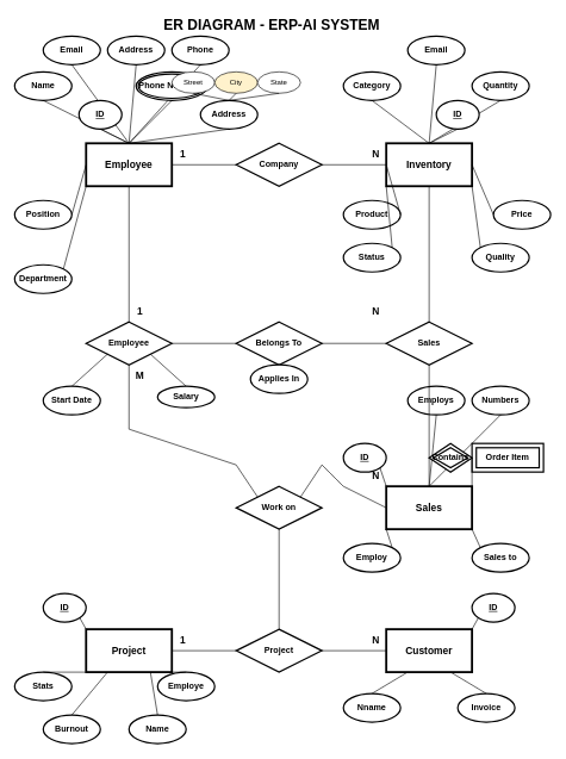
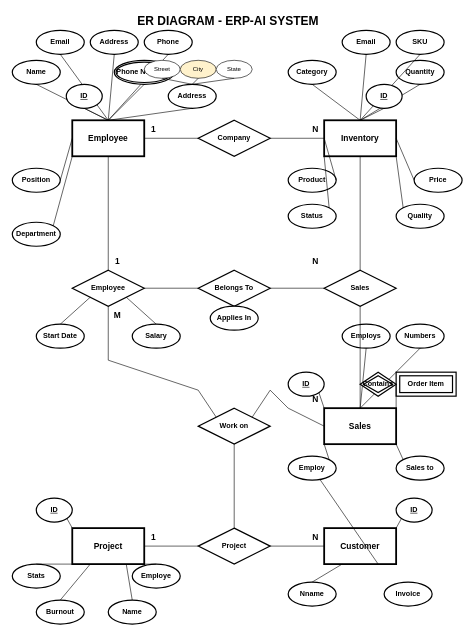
+ <mxCell id="18" value="SKU" style="ellipse;whiteSpace=wrap;html=1;align=center;fontStyle=1;strokeWidth=2;fillColor=#FFFFFF;fontSize=12;" parent="1" vertex="1"><mxGeometry x="660" y="50" width="80" height="40" as="geometry" /></mxCell>
+ <mxCell id="27" value="" style="endArrow=none;html=1;rounded=0;exitX=0.5;exitY=0;exitDx=0;exitDy=0;entryX=0.5;entryY=1;entryDx=0;entryDy=0;" parent="1" source="17" target="18" edge="1"><mxGeometry relative="1" as="geometry"><mxPoint x="370" y="300" as="sourcePoint" /><mxPoint x="530" y="300" as="targetPoint" /></mxGeometry></mxCell>
- <mxCell id="10" value="Salary" style="ellipse;whiteSpace=wrap;html=1;align=center;fontStyle=1;strokeWidth=2;fillColor=#FFFFFF;fontSize=12;" parent="1" vertex="1"><mxGeometry x="220" y="540" width="80" height="30" as="geometry" /></mxCell>
+ <mxCell id="10" value="Salary" style="ellipse;whiteSpace=wrap;html=1;align=center;fontStyle=1;strokeWidth=2;fillColor=#FFFFFF;fontSize=12;" parent="1" vertex="1"><mxGeometry x="220" y="540" width="80" height="40" as="geometry" /></mxCell>
- <mxCell id="73" value="" style="endArrow=none;html=1;rounded=0;exitX=0.75;exitY=1;exitDx=0;exitDy=0;entryX=0.5;entryY=0;entryDx=0;entryDy=0;" parent="1" source="69" target="71" edge="1"><mxGeometry relative="1" as="geometry"><mxPoint x="370" y="700" as="sourcePoint" /><mxPoint x="530" y="700" as="targetPoint" /></mxGeometry></mxCell>
+ <mxCell id="73" value="" style="endArrow=none;html=1;rounded=0;exitX=0.75;exitY=1;exitDx=0;exitDy=0;" parent="1" source="69" target="42" edge="1"><mxGeometry relative="1" as="geometry"><mxPoint x="370" y="700" as="sourcePoint" /><mxPoint x="530" y="700" as="targetPoint" /></mxGeometry></mxCell>
